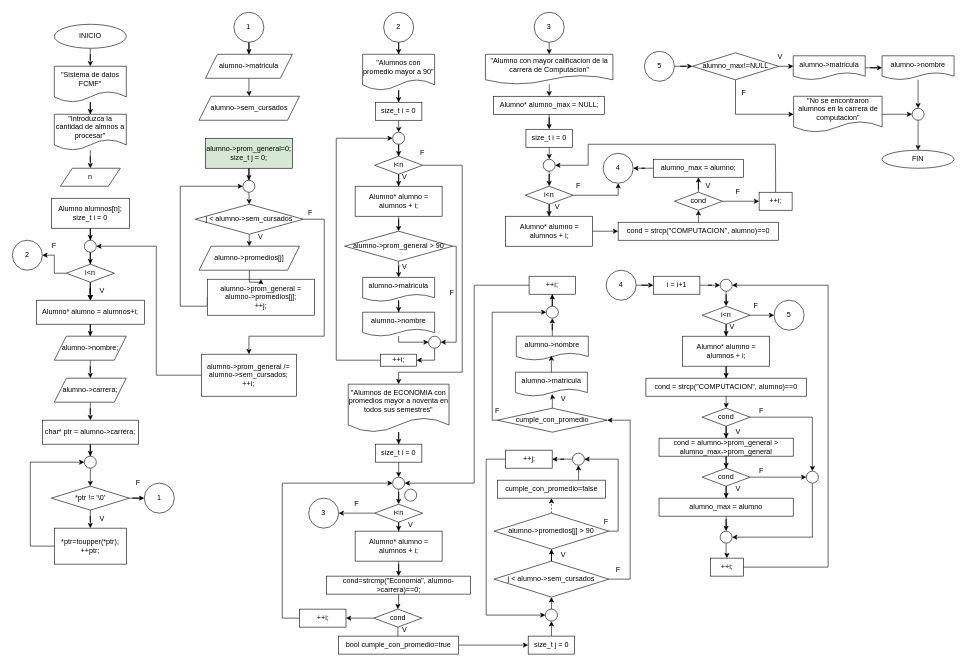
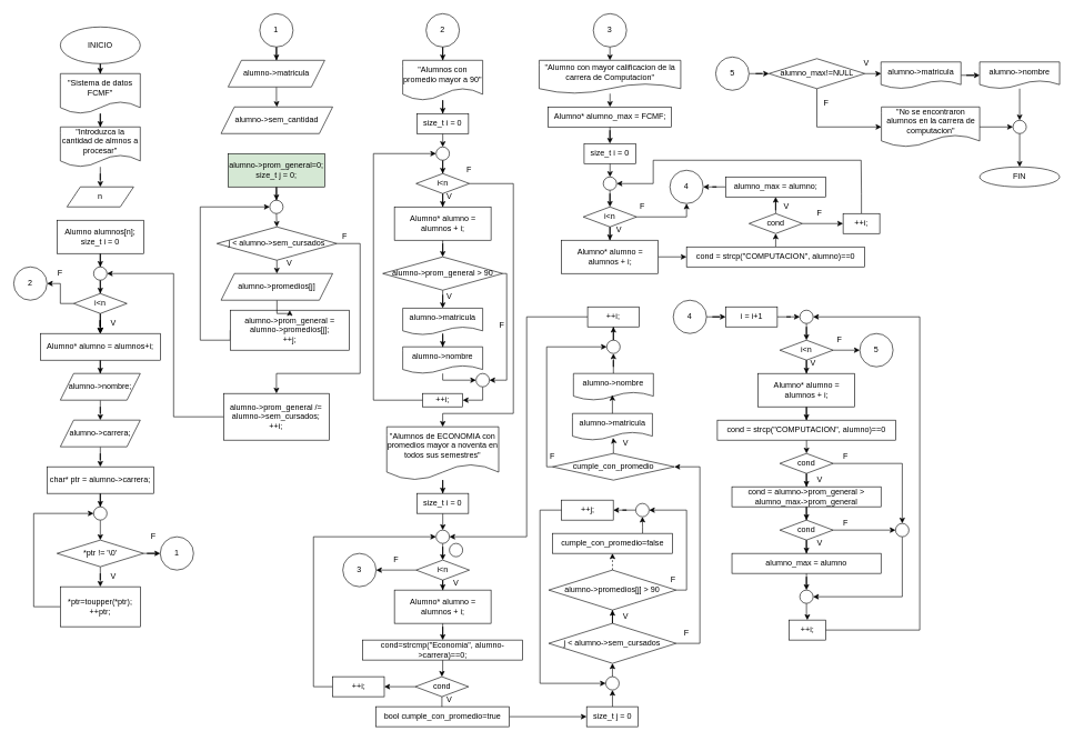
- <mxCell id="3" value="INICIO" style="ellipse;whiteSpace=wrap;html=1;" parent="1" vertex="1"><mxGeometry x="90" y="40" width="120" height="40" as="geometry" /></mxCell>
+ <mxCell id="3" value="INICIO" style="ellipse;whiteSpace=wrap;html=1;" parent="1" vertex="1"><mxGeometry x="90" y="40" width="120" height="55" as="geometry" /></mxCell>
- <mxCell id="137" value="Alumno* alumno_max = NULL;" style="rounded=0;whiteSpace=wrap;html=1;" vertex="1" parent="1"><mxGeometry x="822.5" y="160" width="185" height="30" as="geometry" /></mxCell>
+ <mxCell id="137" value="Alumno* alumno_max = FCMF;" style="rounded=0;whiteSpace=wrap;html=1;" vertex="1" parent="1"><mxGeometry x="822.5" y="160" width="185" height="30" as="geometry" /></mxCell>
- <mxCell id="38" value="alumno-&amp;gt;sem_cursados" style="shape=parallelogram;perimeter=parallelogramPerimeter;whiteSpace=wrap;html=1;fixedSize=1;" parent="1" vertex="1"><mxGeometry x="331.25" y="160" width="167.5" height="40" as="geometry" /></mxCell>
+ <mxCell id="38" value="alumno-&amp;gt;sem_cantidad" style="shape=parallelogram;perimeter=parallelogramPerimeter;whiteSpace=wrap;html=1;fixedSize=1;" parent="1" vertex="1"><mxGeometry x="331.25" y="160" width="167.5" height="40" as="geometry" /></mxCell>
